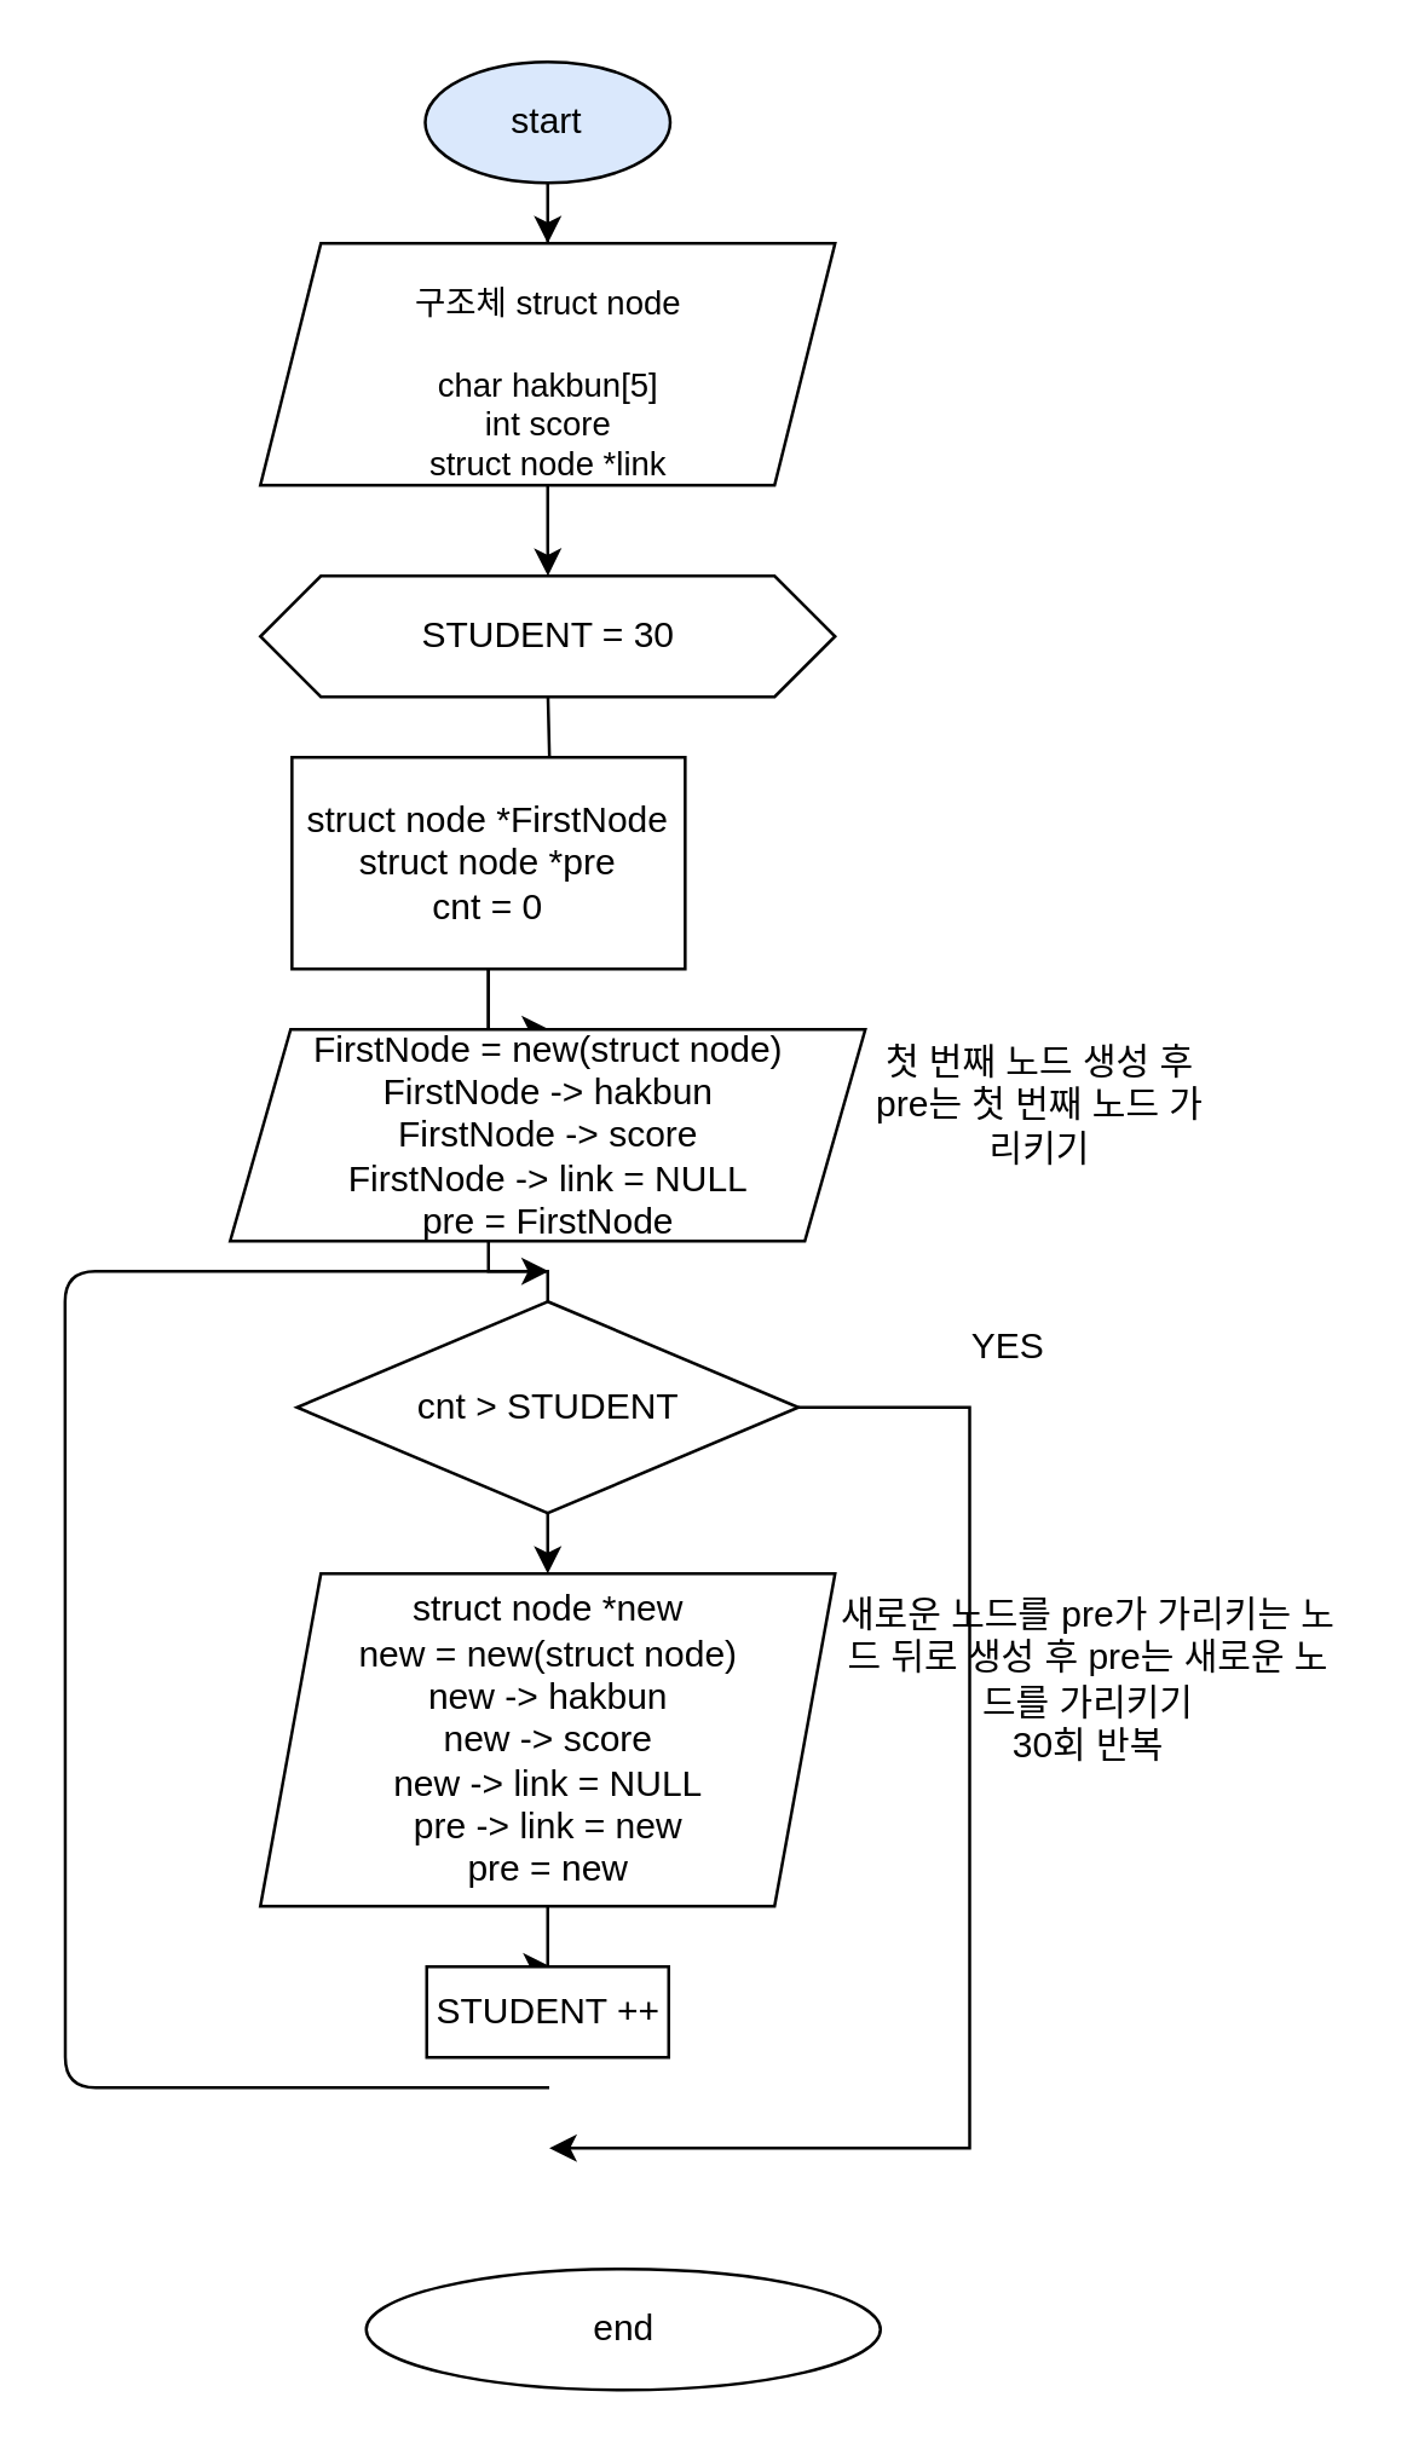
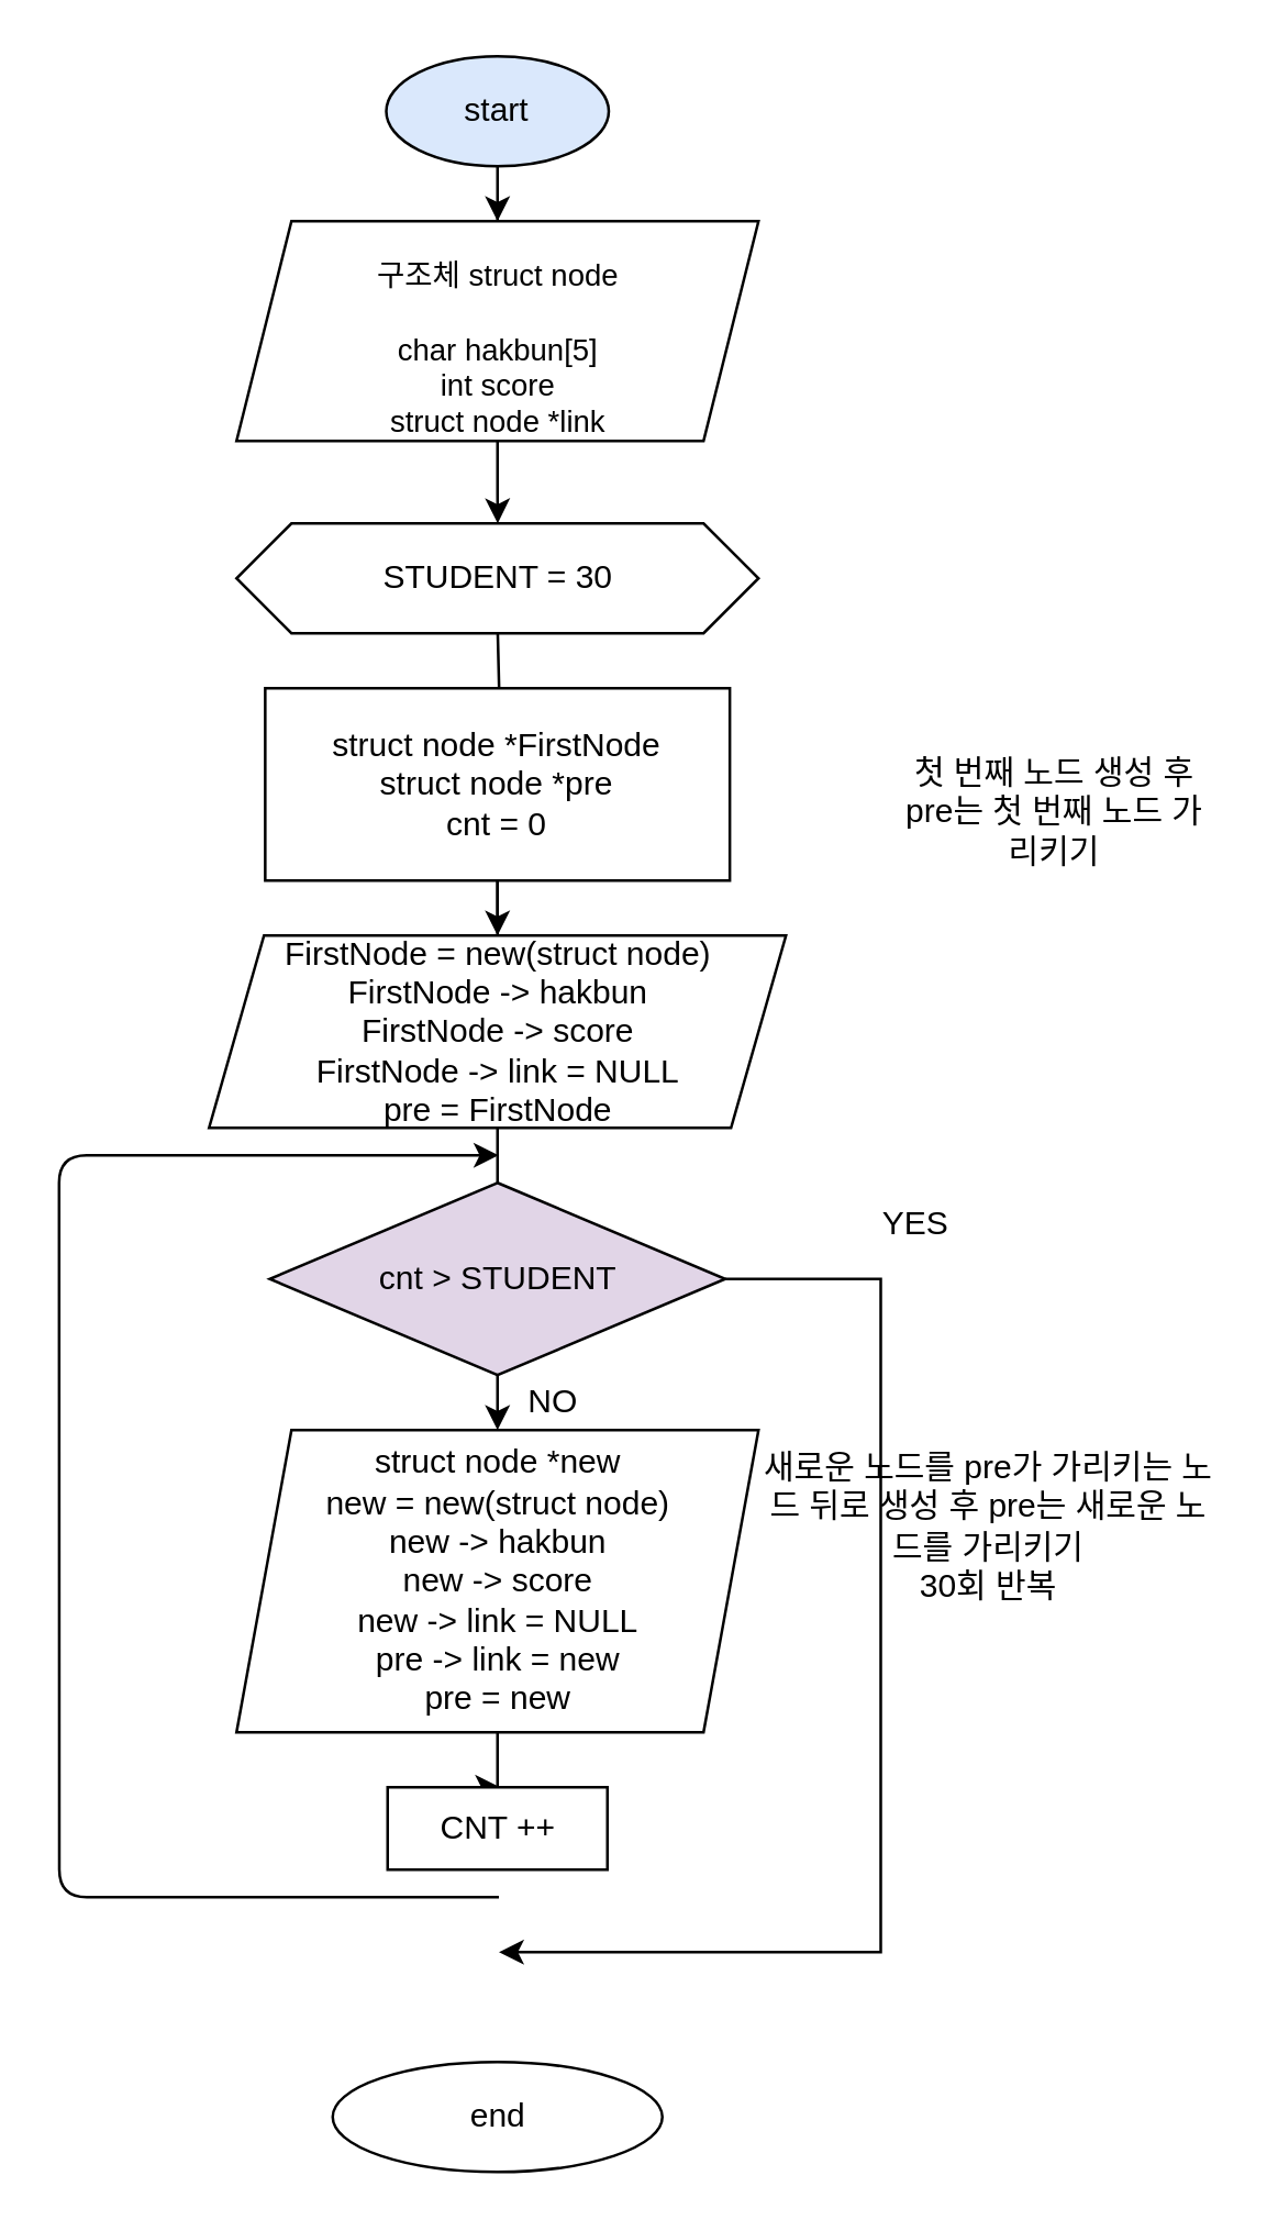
- <mxCell id="9" value="struct node *FirstNode&lt;br&gt;struct node *pre&lt;br&gt;cnt = 0" style="rounded=0;whiteSpace=wrap;html=1;" vertex="1" parent="1"><mxGeometry x="95.94" y="250" width="130" height="70" as="geometry" /></mxCell>
+ <mxCell id="9" value="struct node *FirstNode&lt;br&gt;struct node *pre&lt;br&gt;cnt = 0" style="rounded=0;whiteSpace=wrap;html=1;" vertex="1" parent="1"><mxGeometry x="95.94" y="250" width="169.12" height="70" as="geometry" /></mxCell>
- <mxCell id="21" value="첫 번째 노드 생성 후 pre는 첫 번째 노드 가리키기" style="text;html=1;strokeColor=none;fillColor=none;align=center;verticalAlign=middle;whiteSpace=wrap;rounded=0;" vertex="1" parent="1"><mxGeometry x="285.5" y="350" width="114.5" height="30" as="geometry" /></mxCell>
+ <mxCell id="21" value="첫 번째 노드 생성 후 pre는 첫 번째 노드 가리키기" style="text;html=1;strokeColor=none;fillColor=none;align=center;verticalAlign=middle;whiteSpace=wrap;rounded=0;" vertex="1" parent="1"><mxGeometry x="325.5" y="280" width="114.5" height="30" as="geometry" /></mxCell>
- <mxCell id="11" value="cnt &amp;gt; STUDENT" style="rhombus;whiteSpace=wrap;html=1;" vertex="1" parent="1"><mxGeometry x="97.59" y="430" width="165.82" height="70" as="geometry" /></mxCell>
+ <mxCell id="11" value="cnt &amp;gt; STUDENT" style="rhombus;whiteSpace=wrap;html=1;fillColor=#e1d5e7;" vertex="1" parent="1"><mxGeometry x="97.59" y="430" width="165.82" height="70" as="geometry" /></mxCell>
+ <mxCell id="16" value="NO" style="text;html=1;strokeColor=none;fillColor=none;align=center;verticalAlign=middle;whiteSpace=wrap;rounded=0;" vertex="1" parent="1"><mxGeometry x="181" y="500" width="40" height="20" as="geometry" /></mxCell>
- <mxCell id="20" value="STUDENT ++" style="rounded=0;whiteSpace=wrap;html=1;" vertex="1" parent="1"><mxGeometry x="140.5" y="650" width="80" height="30" as="geometry" /></mxCell>
+ <mxCell id="20" value="CNT ++" style="rounded=0;whiteSpace=wrap;html=1;" vertex="1" parent="1"><mxGeometry x="140.5" y="650" width="80" height="30" as="geometry" /></mxCell>
- <mxCell id="17" value="end" style="ellipse;whiteSpace=wrap;html=1;" vertex="1" parent="1"><mxGeometry x="120.5" y="750" width="170" height="40" as="geometry" /></mxCell>
+ <mxCell id="17" value="end" style="ellipse;whiteSpace=wrap;html=1;" vertex="1" parent="1"><mxGeometry x="120.5" y="750" width="120" height="40" as="geometry" /></mxCell>
